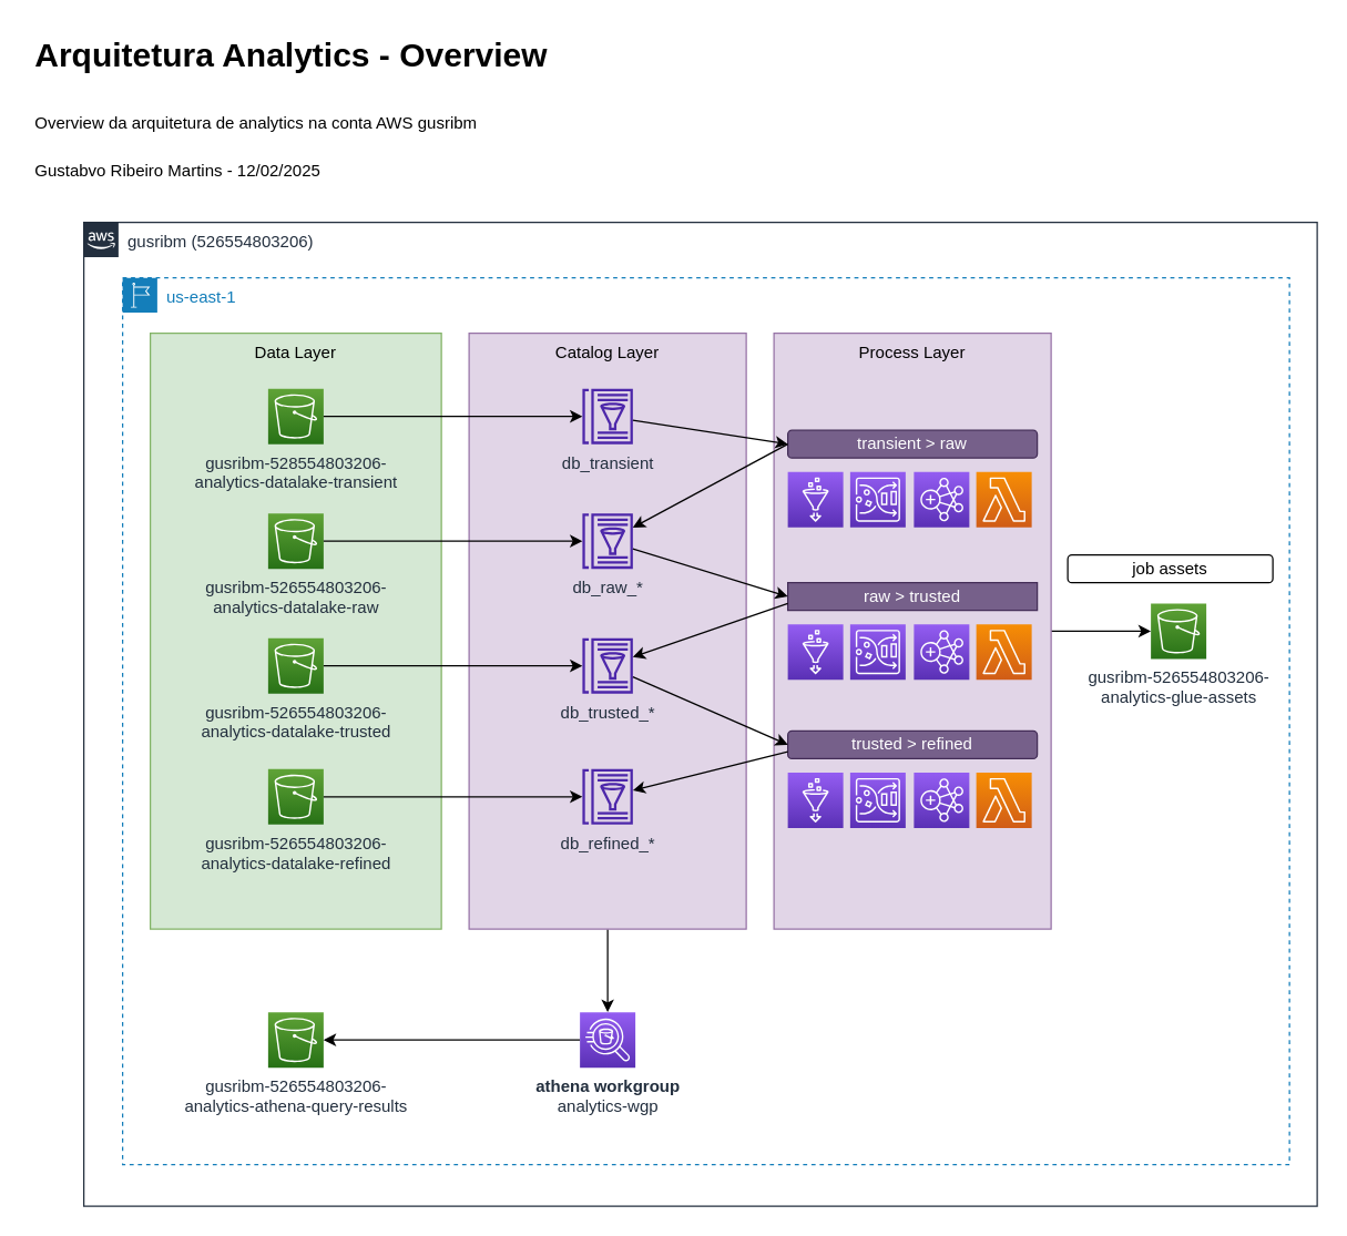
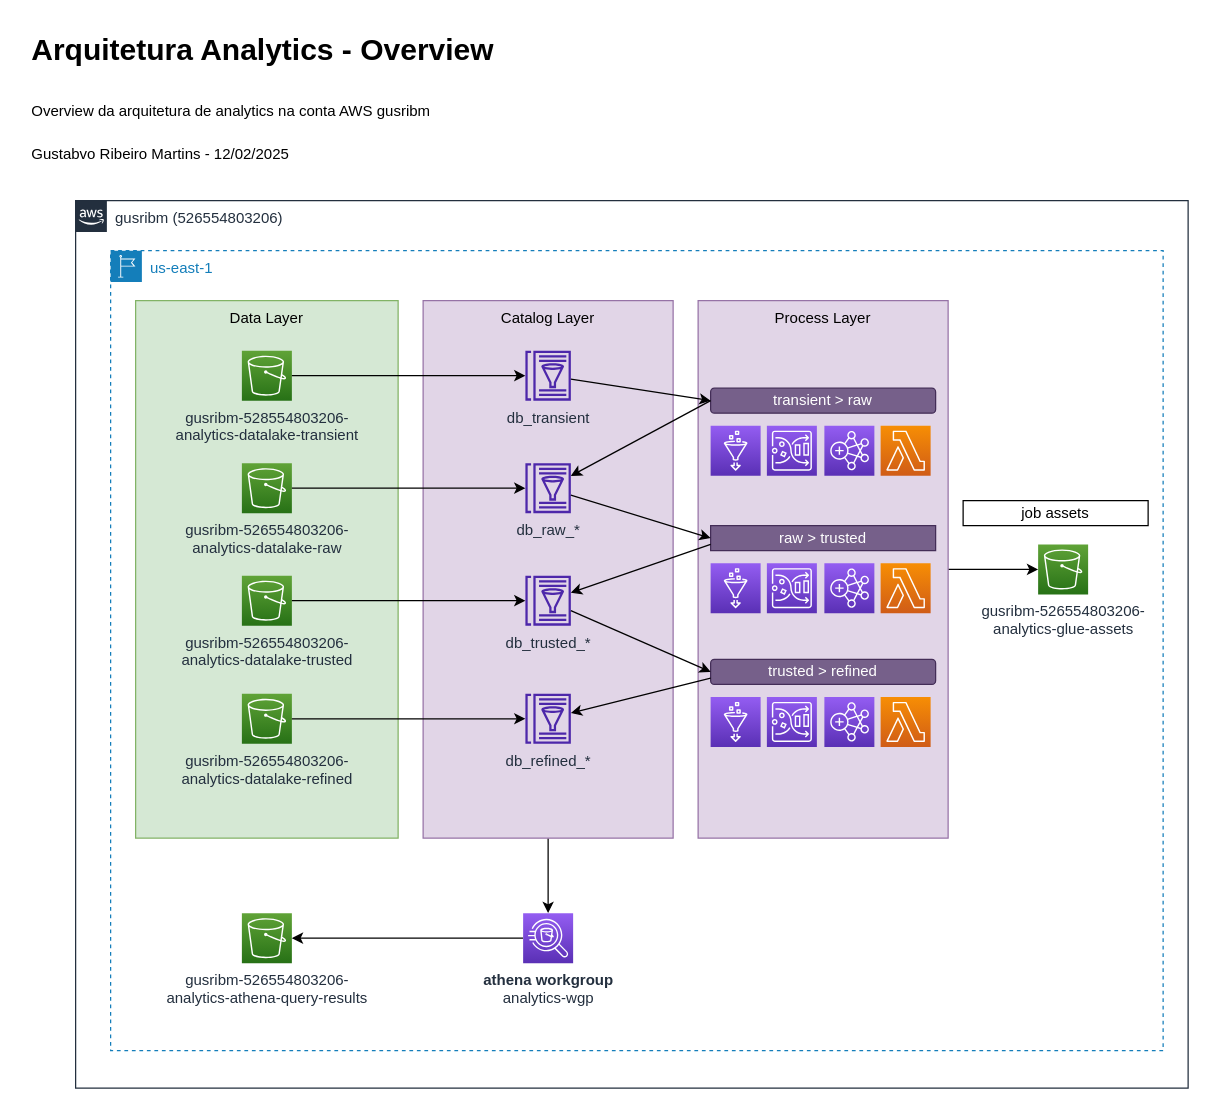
- <mxCell id="44" value="job assets" style="rounded=1;whiteSpace=wrap;html=1;" vertex="1" parent="4"><mxGeometry x="682" y="200" width="148" height="20" as="geometry" /></mxCell>
+ <mxCell id="44" value="job assets" style="whiteSpace=wrap;html=1;rounded=0;" vertex="1" parent="4"><mxGeometry x="682" y="200" width="148" height="20" as="geometry" /></mxCell>
